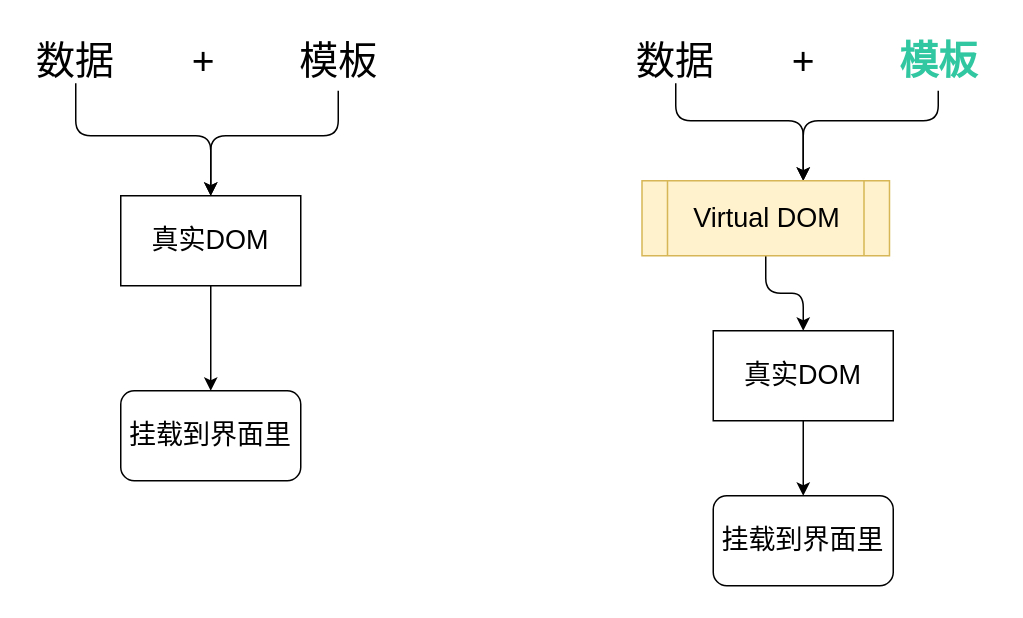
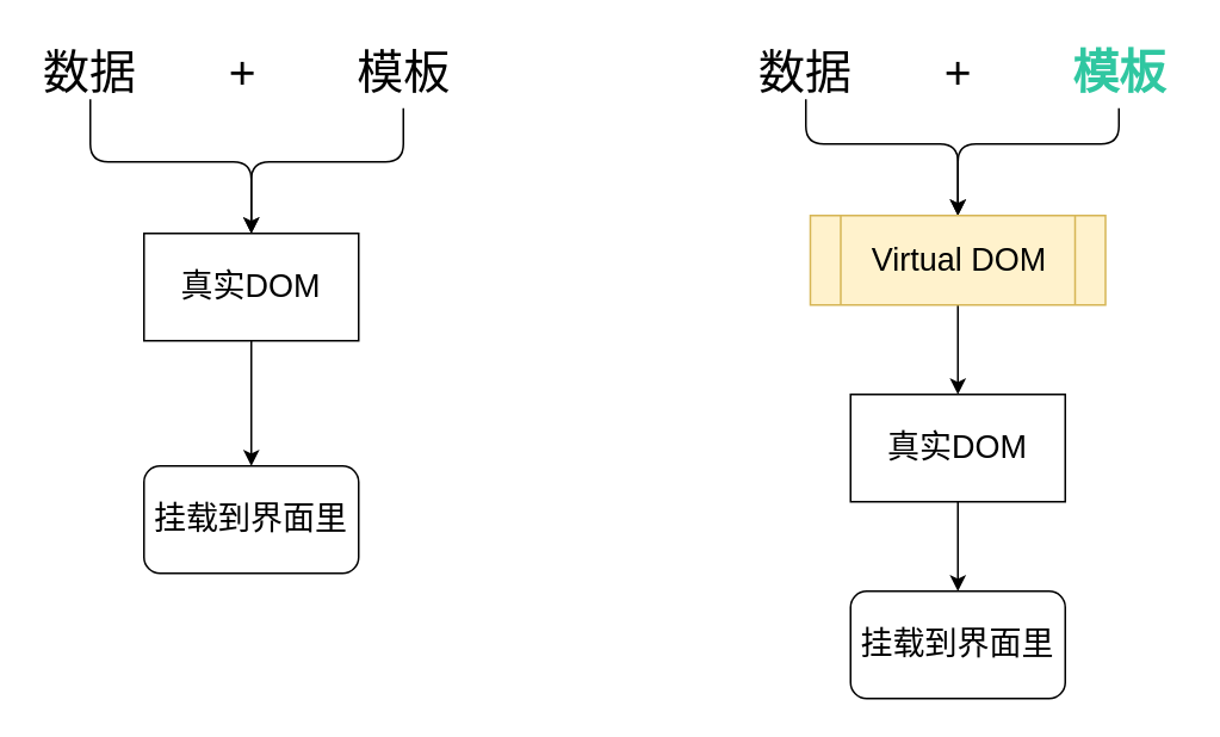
- <mxCell id="19" value="Virtual DOM" style="shape=process;whiteSpace=wrap;html=1;backgroundOutline=1;fontSize=18;fillColor=#fff2cc;strokeColor=#d6b656;" parent="1" vertex="1"><mxGeometry x="427.5" y="120" width="165" height="50" as="geometry" /></mxCell>
+ <mxCell id="19" value="Virtual DOM" style="shape=process;whiteSpace=wrap;html=1;backgroundOutline=1;fontSize=18;fillColor=#fff2cc;strokeColor=#d6b656;" parent="1" vertex="1"><mxGeometry x="452.5" y="120" width="165" height="50" as="geometry" /></mxCell>
